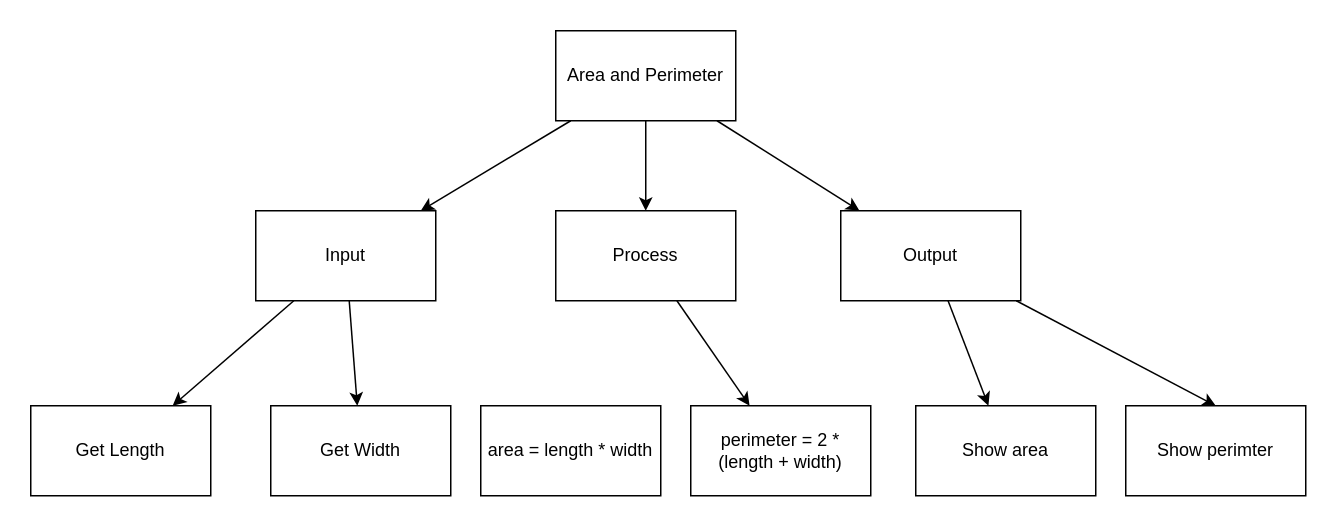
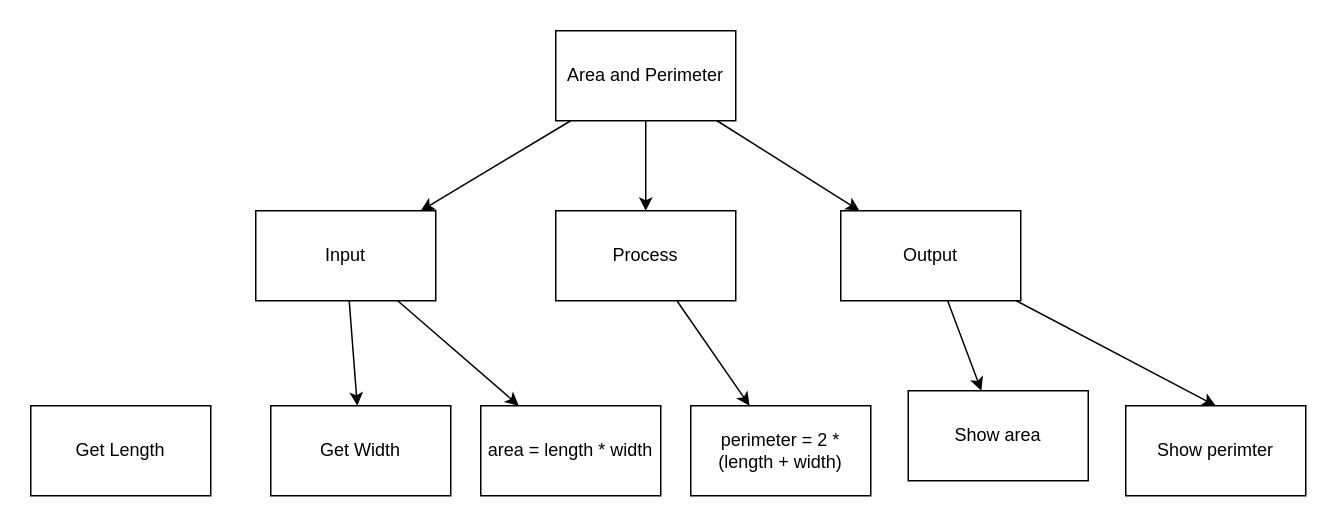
- <mxCell id="9" style="edgeStyle=none;rounded=0;html=1;" edge="1" parent="1" source="10" target="15"><mxGeometry relative="1" as="geometry" /></mxCell>
+ <mxCell id="9" style="edgeStyle=none;rounded=0;html=1;" edge="1" parent="1" source="10" target="16"><mxGeometry relative="1" as="geometry" /></mxCell>
- <mxCell id="18" value="Show area" style="rounded=0;whiteSpace=wrap;html=1;" vertex="1" parent="1"><mxGeometry x="610" y="270" width="120" height="60" as="geometry" /></mxCell>
+ <mxCell id="18" value="Show area" style="rounded=0;whiteSpace=wrap;html=1;" vertex="1" parent="1"><mxGeometry x="605" y="260" width="120" height="60" as="geometry" /></mxCell>
